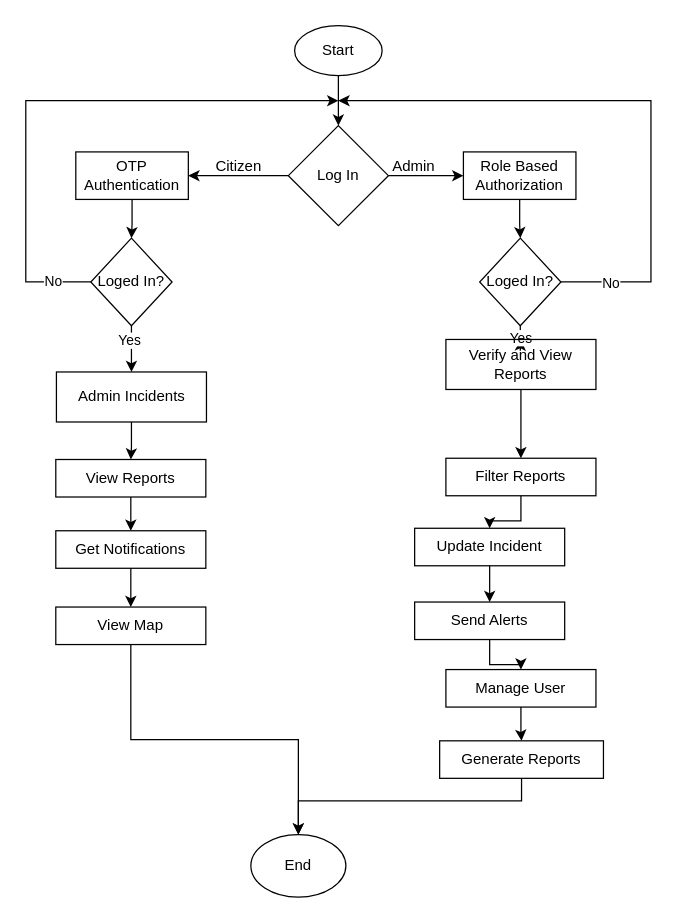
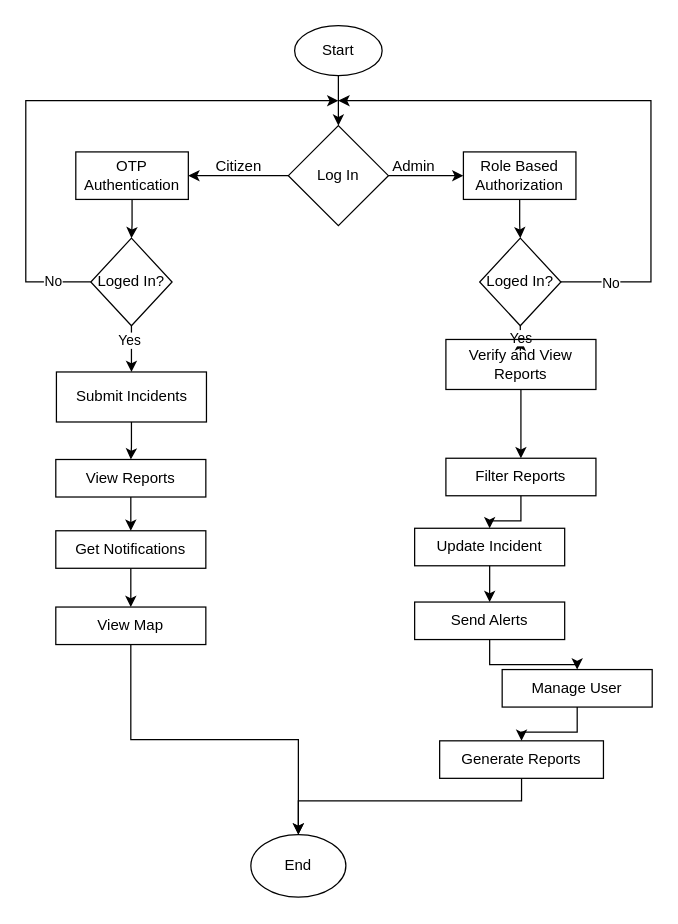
- <mxCell id="25" value="Admin Incidents" style="rounded=0;whiteSpace=wrap;html=1;fillColor=none;" vertex="1" parent="1"><mxGeometry x="44.5" y="297" width="120" height="40" as="geometry" /></mxCell>
+ <mxCell id="25" value="Submit Incidents" style="rounded=0;whiteSpace=wrap;html=1;fillColor=none;" vertex="1" parent="1"><mxGeometry x="44.5" y="297" width="120" height="40" as="geometry" /></mxCell>
- <mxCell id="41" value="Manage User" style="rounded=0;whiteSpace=wrap;html=1;fillColor=none;" vertex="1" parent="1"><mxGeometry x="356" y="535" width="120" height="30" as="geometry" /></mxCell>
+ <mxCell id="41" value="Manage User" style="rounded=0;whiteSpace=wrap;html=1;fillColor=none;" vertex="1" parent="1"><mxGeometry x="401" y="535" width="120" height="30" as="geometry" /></mxCell>
